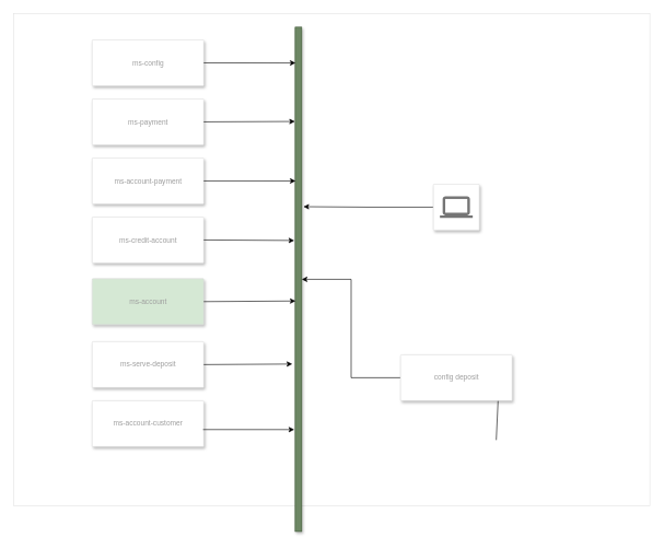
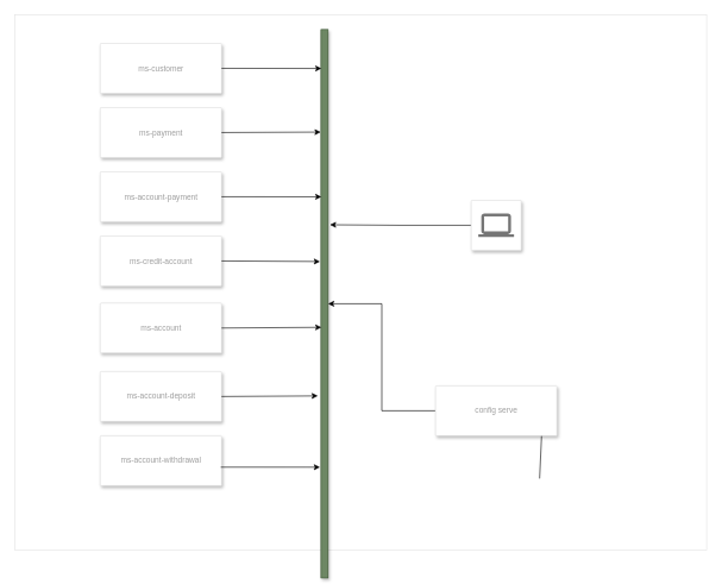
- <mxCell id="15" value="ms-config" style="strokeColor=#dddddd;fillColor=#ffffff;shadow=1;strokeWidth=1;rounded=1;absoluteArcSize=1;arcSize=2;fontSize=11;fontColor=#9E9E9E;align=center;html=1;" vertex="1" parent="1"><mxGeometry x="140" y="60" width="170" height="70" as="geometry" /></mxCell>
+ <mxCell id="15" value="ms-customer" style="strokeColor=#dddddd;fillColor=#ffffff;shadow=1;strokeWidth=1;rounded=1;absoluteArcSize=1;arcSize=2;fontSize=11;fontColor=#9E9E9E;align=center;html=1;" vertex="1" parent="1"><mxGeometry x="140" y="60" width="170" height="70" as="geometry" /></mxCell>
- <mxCell id="24" value="ms-account" style="strokeColor=#dddddd;fillColor=#d5e8d4;shadow=1;strokeWidth=1;rounded=1;absoluteArcSize=1;arcSize=2;fontSize=11;fontColor=#9E9E9E;align=center;html=1;" vertex="1" parent="1"><mxGeometry x="140" y="424" width="170" height="70" as="geometry" /></mxCell>
+ <mxCell id="24" value="ms-account" style="strokeColor=#dddddd;fillColor=#ffffff;shadow=1;strokeWidth=1;rounded=1;absoluteArcSize=1;arcSize=2;fontSize=11;fontColor=#9E9E9E;align=center;html=1;" vertex="1" parent="1"><mxGeometry x="140" y="424" width="170" height="70" as="geometry" /></mxCell>
- <mxCell id="27" value="ms-serve-deposit" style="strokeColor=#dddddd;fillColor=#ffffff;shadow=1;strokeWidth=1;rounded=1;absoluteArcSize=1;arcSize=2;fontSize=11;fontColor=#9E9E9E;align=center;html=1;" vertex="1" parent="1"><mxGeometry x="140" y="520" width="170" height="70" as="geometry" /></mxCell>
+ <mxCell id="27" value="ms-account-deposit" style="strokeColor=#dddddd;fillColor=#ffffff;shadow=1;strokeWidth=1;rounded=1;absoluteArcSize=1;arcSize=2;fontSize=11;fontColor=#9E9E9E;align=center;html=1;" vertex="1" parent="1"><mxGeometry x="140" y="520" width="170" height="70" as="geometry" /></mxCell>
- <mxCell id="11" value="config deposit" style="strokeColor=#dddddd;fillColor=#ffffff;shadow=1;strokeWidth=1;rounded=1;absoluteArcSize=1;arcSize=2;fontSize=11;fontColor=#9E9E9E;align=center;html=1;" vertex="1" parent="1"><mxGeometry x="610" y="540" width="170" height="70" as="geometry" /></mxCell>
+ <mxCell id="11" value="config serve" style="strokeColor=#dddddd;fillColor=#ffffff;shadow=1;strokeWidth=1;rounded=1;absoluteArcSize=1;arcSize=2;fontSize=11;fontColor=#9E9E9E;align=center;html=1;" vertex="1" parent="1"><mxGeometry x="610" y="540" width="170" height="70" as="geometry" /></mxCell>
- <mxCell id="30" value="ms-account-customer" style="strokeColor=#dddddd;fillColor=#ffffff;shadow=1;strokeWidth=1;rounded=1;absoluteArcSize=1;arcSize=2;fontSize=11;fontColor=#9E9E9E;align=center;html=1;" vertex="1" parent="1"><mxGeometry x="140" y="610" width="170" height="70" as="geometry" /></mxCell>
+ <mxCell id="30" value="ms-account-withdrawal" style="strokeColor=#dddddd;fillColor=#ffffff;shadow=1;strokeWidth=1;rounded=1;absoluteArcSize=1;arcSize=2;fontSize=11;fontColor=#9E9E9E;align=center;html=1;" vertex="1" parent="1"><mxGeometry x="140" y="610" width="170" height="70" as="geometry" /></mxCell>
